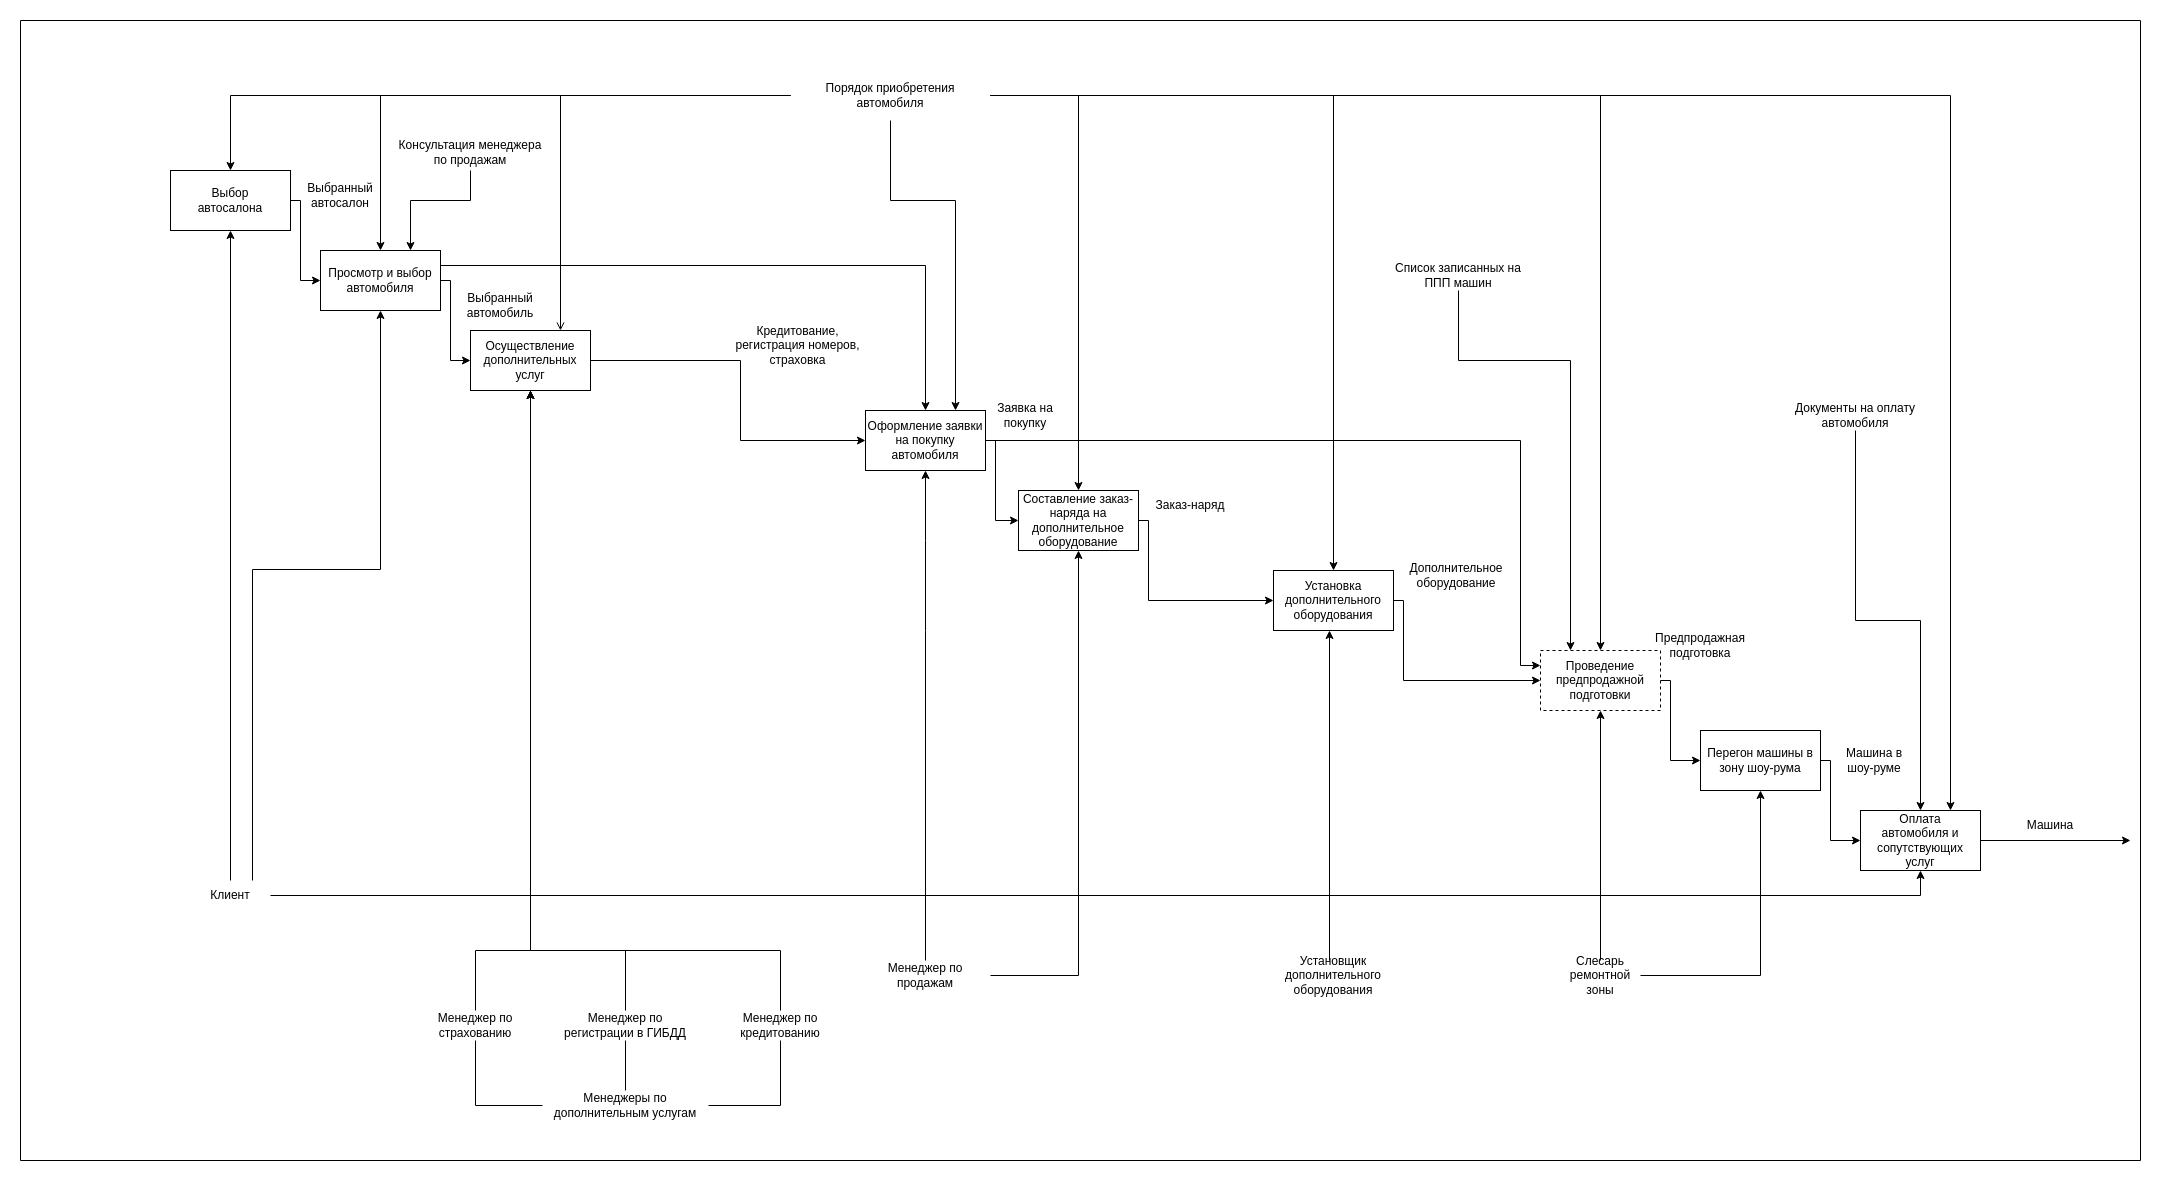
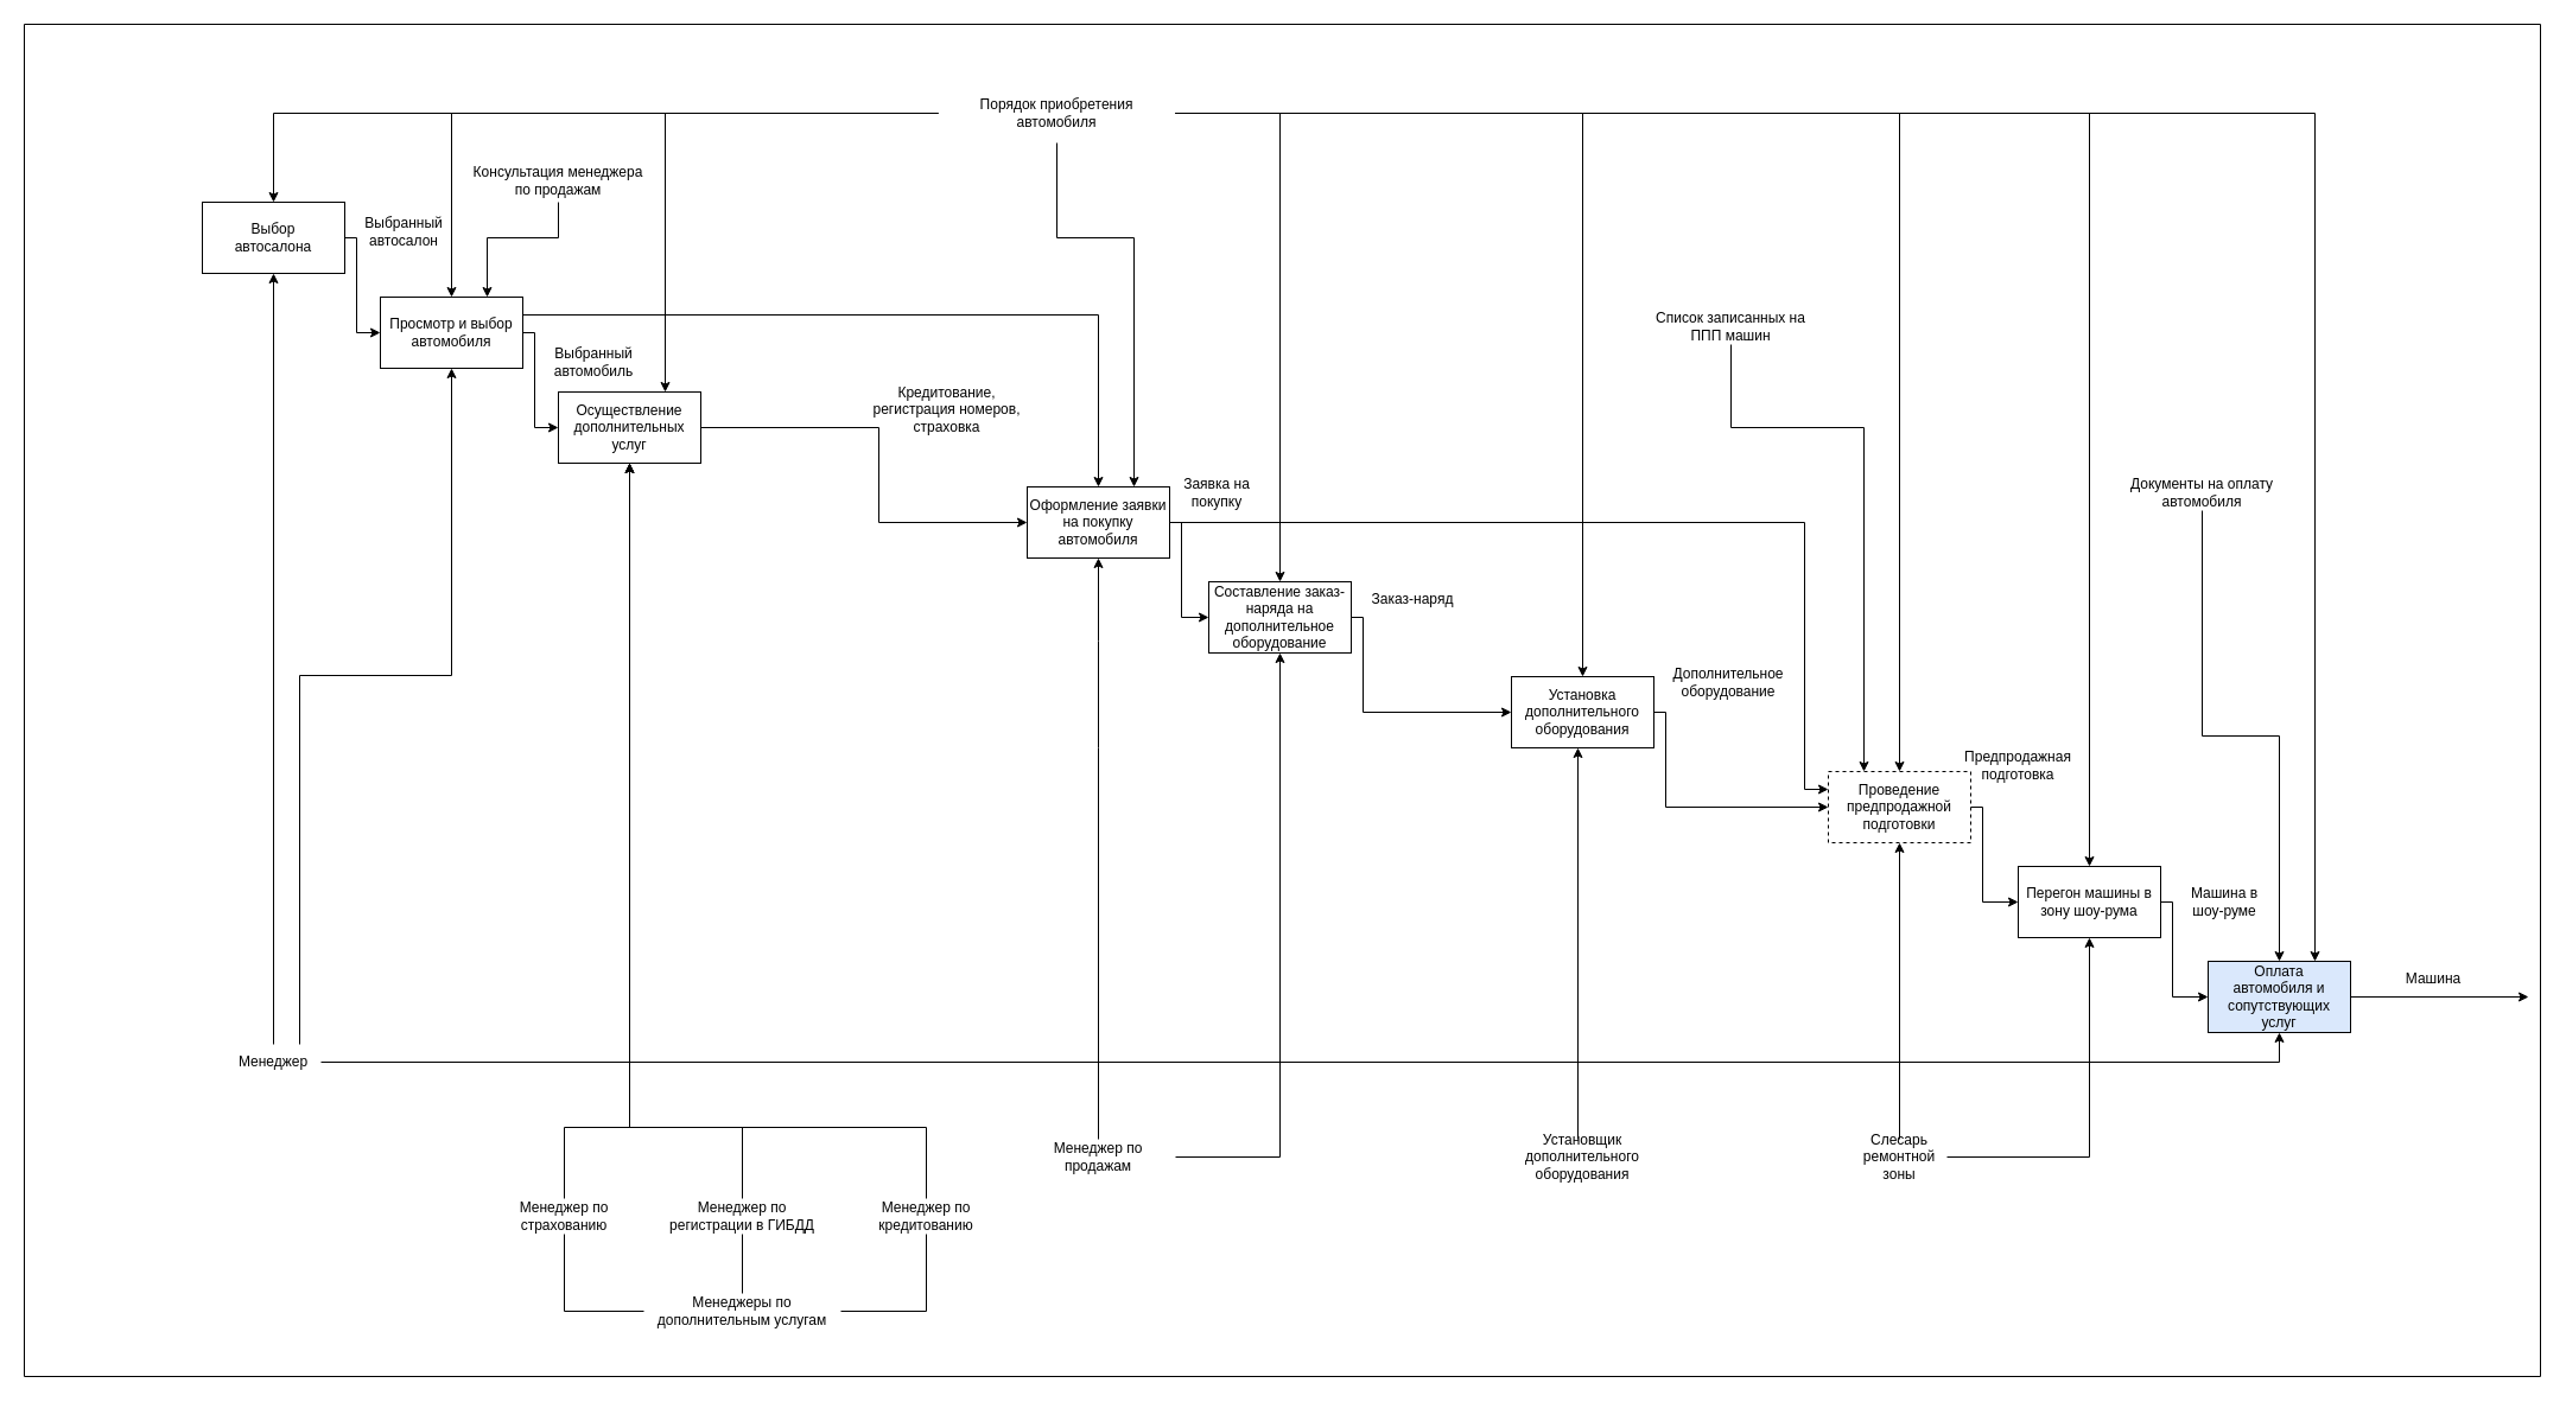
- <mxCell id="5" style="edgeStyle=orthogonalEdgeStyle;rounded=0;orthogonalLoop=1;jettySize=auto;html=1;entryX=0.75;entryY=0;entryDx=0;entryDy=0;endArrow=open;" parent="2" source="12" target="54" edge="1"><mxGeometry relative="1" as="geometry" /></mxCell>
+ <mxCell id="5" style="edgeStyle=orthogonalEdgeStyle;rounded=0;orthogonalLoop=1;jettySize=auto;html=1;entryX=0.75;entryY=0;entryDx=0;entryDy=0;" parent="2" source="12" target="54" edge="1"><mxGeometry relative="1" as="geometry" /></mxCell>
+ <mxCell id="10" style="edgeStyle=orthogonalEdgeStyle;rounded=0;orthogonalLoop=1;jettySize=auto;html=1;entryX=0.5;entryY=0;entryDx=0;entryDy=0;" parent="2" source="12" target="59" edge="1"><mxGeometry relative="1" as="geometry" /></mxCell>
- <mxCell id="62" value="Оплата &lt;br&gt;автомобиля и сопутствующих услуг" style="rounded=0;whiteSpace=wrap;html=1;" parent="2" vertex="1"><mxGeometry x="1840" y="790" width="120" height="60" as="geometry" /></mxCell>
+ <mxCell id="62" value="Оплата &lt;br&gt;автомобиля и сопутствующих услуг" style="rounded=0;whiteSpace=wrap;html=1;fillColor=#dae8fc;" parent="2" vertex="1"><mxGeometry x="1840" y="790" width="120" height="60" as="geometry" /></mxCell>
- <mxCell id="15" value="Клиент" style="text;html=1;strokeColor=none;fillColor=none;align=center;verticalAlign=middle;whiteSpace=wrap;rounded=0;" parent="2" vertex="1"><mxGeometry x="170" y="860" width="80" height="30" as="geometry" /></mxCell>
+ <mxCell id="15" value="Менеджер" style="text;html=1;strokeColor=none;fillColor=none;align=center;verticalAlign=middle;whiteSpace=wrap;rounded=0;" parent="2" vertex="1"><mxGeometry x="170" y="860" width="80" height="30" as="geometry" /></mxCell>
